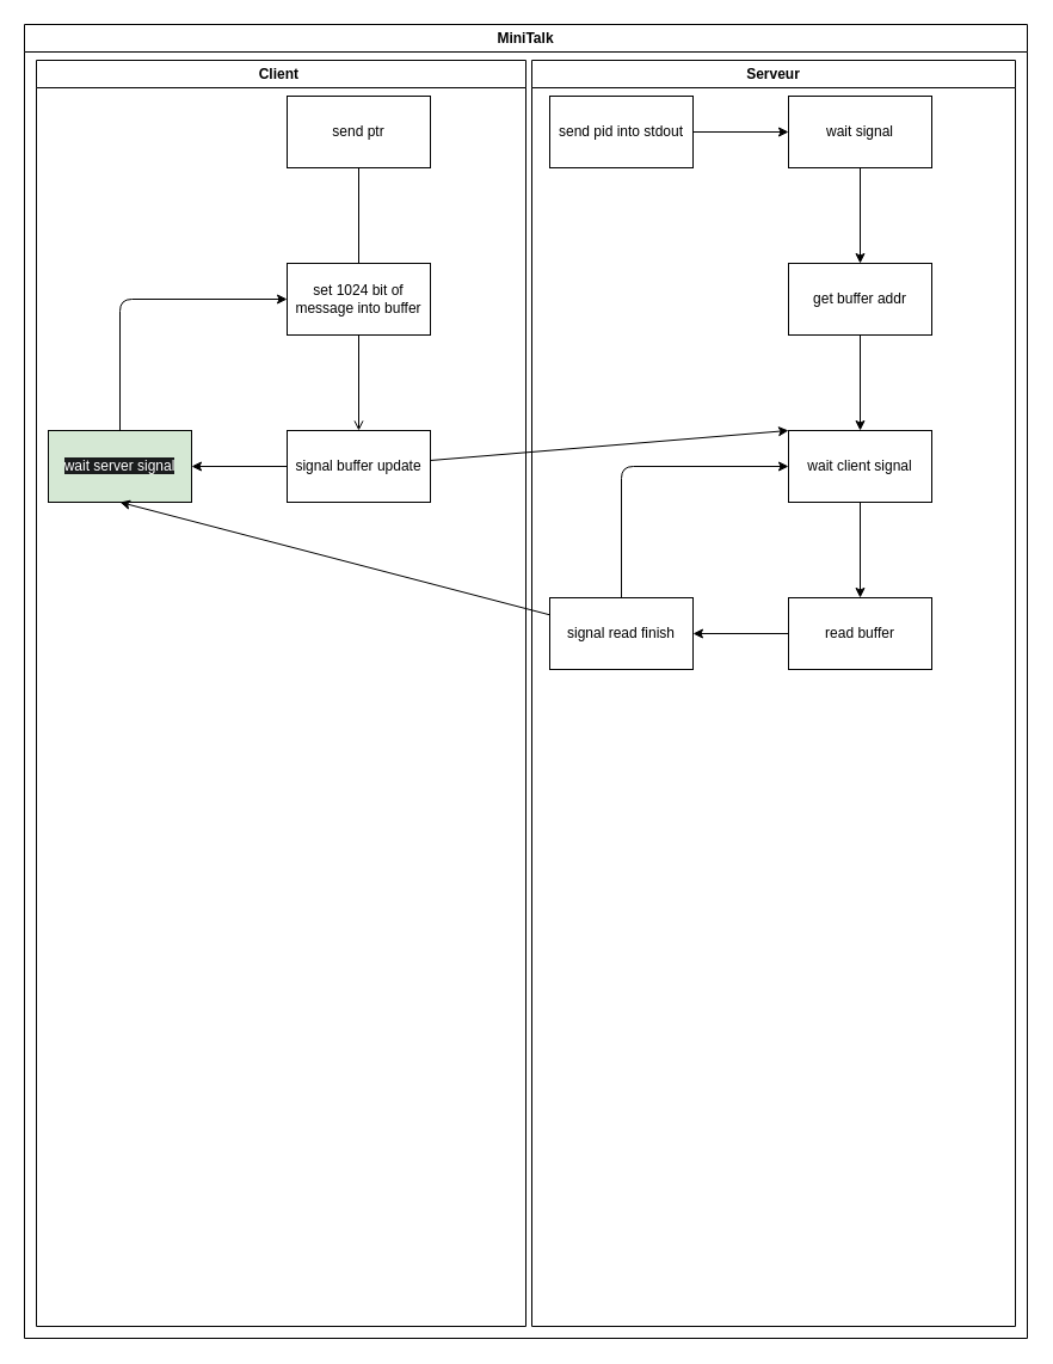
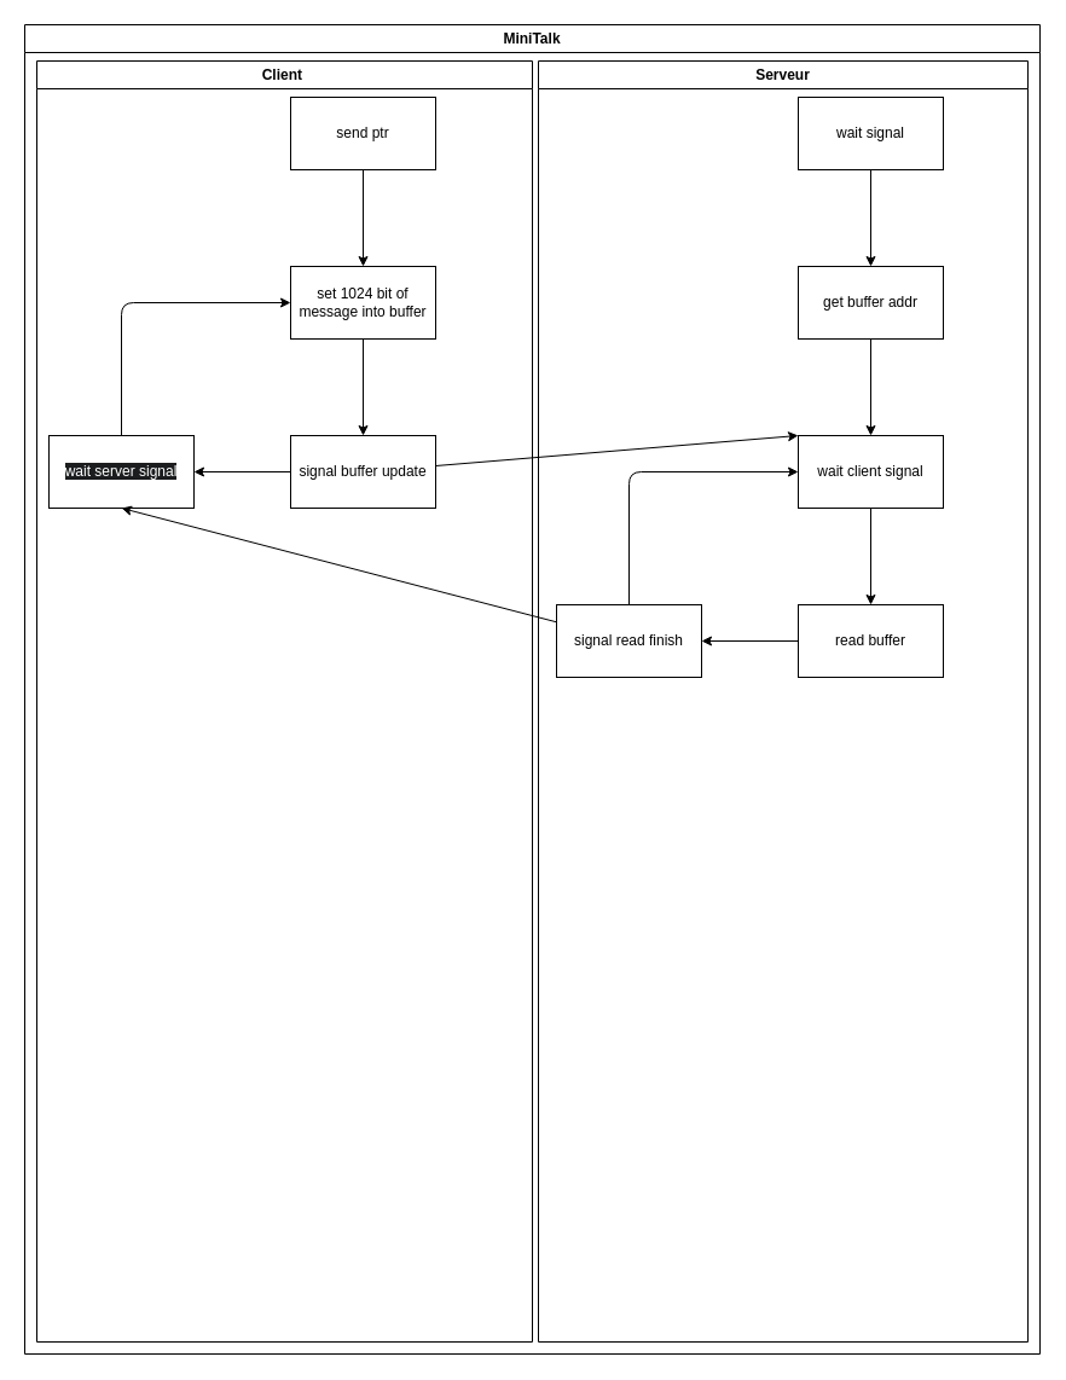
- <mxCell id="14" value="send pid into stdout" style="rounded=0;whiteSpace=wrap;html=1;" vertex="1" parent="12"><mxGeometry x="15" y="30" width="120" height="60" as="geometry" /></mxCell>
- <mxCell id="13" value="" style="edgeStyle=none;html=1;" edge="1" parent="12" source="14" target="16"><mxGeometry relative="1" as="geometry" /></mxCell>
- <mxCell id="4" value="" style="edgeStyle=none;html=1;endArrow=none;" edge="1" parent="3" source="5" target="7"><mxGeometry relative="1" as="geometry" /></mxCell>
+ <mxCell id="4" value="" style="edgeStyle=none;html=1;" edge="1" parent="3" source="5" target="7"><mxGeometry relative="1" as="geometry" /></mxCell>
- <mxCell id="6" value="" style="edgeStyle=none;html=1;endArrow=open;" edge="1" parent="3" source="7" target="9"><mxGeometry relative="1" as="geometry" /></mxCell>
+ <mxCell id="6" value="" style="edgeStyle=none;html=1;" edge="1" parent="3" source="7" target="9"><mxGeometry relative="1" as="geometry" /></mxCell>
- <mxCell id="11" value="&lt;span style=&quot;color: rgb(255, 255, 255); font-family: Helvetica; font-size: 12px; font-style: normal; font-variant-ligatures: normal; font-variant-caps: normal; font-weight: 400; letter-spacing: normal; orphans: 2; text-align: center; text-indent: 0px; text-transform: none; widows: 2; word-spacing: 0px; -webkit-text-stroke-width: 0px; white-space: normal; background-color: rgb(27, 29, 30); text-decoration-thickness: initial; text-decoration-style: initial; text-decoration-color: initial; display: inline !important; float: none;&quot;&gt;wait server signal&lt;/span&gt;" style="whiteSpace=wrap;html=1;rounded=0;fillColor=#d5e8d4;" vertex="1" parent="3"><mxGeometry x="10" y="310" width="120" height="60" as="geometry" /></mxCell>
+ <mxCell id="11" value="&lt;span style=&quot;color: rgb(255, 255, 255); font-family: Helvetica; font-size: 12px; font-style: normal; font-variant-ligatures: normal; font-variant-caps: normal; font-weight: 400; letter-spacing: normal; orphans: 2; text-align: center; text-indent: 0px; text-transform: none; widows: 2; word-spacing: 0px; -webkit-text-stroke-width: 0px; white-space: normal; background-color: rgb(27, 29, 30); text-decoration-thickness: initial; text-decoration-style: initial; text-decoration-color: initial; display: inline !important; float: none;&quot;&gt;wait server signal&lt;/span&gt;" style="whiteSpace=wrap;html=1;rounded=0;" vertex="1" parent="3"><mxGeometry x="10" y="310" width="120" height="60" as="geometry" /></mxCell>
